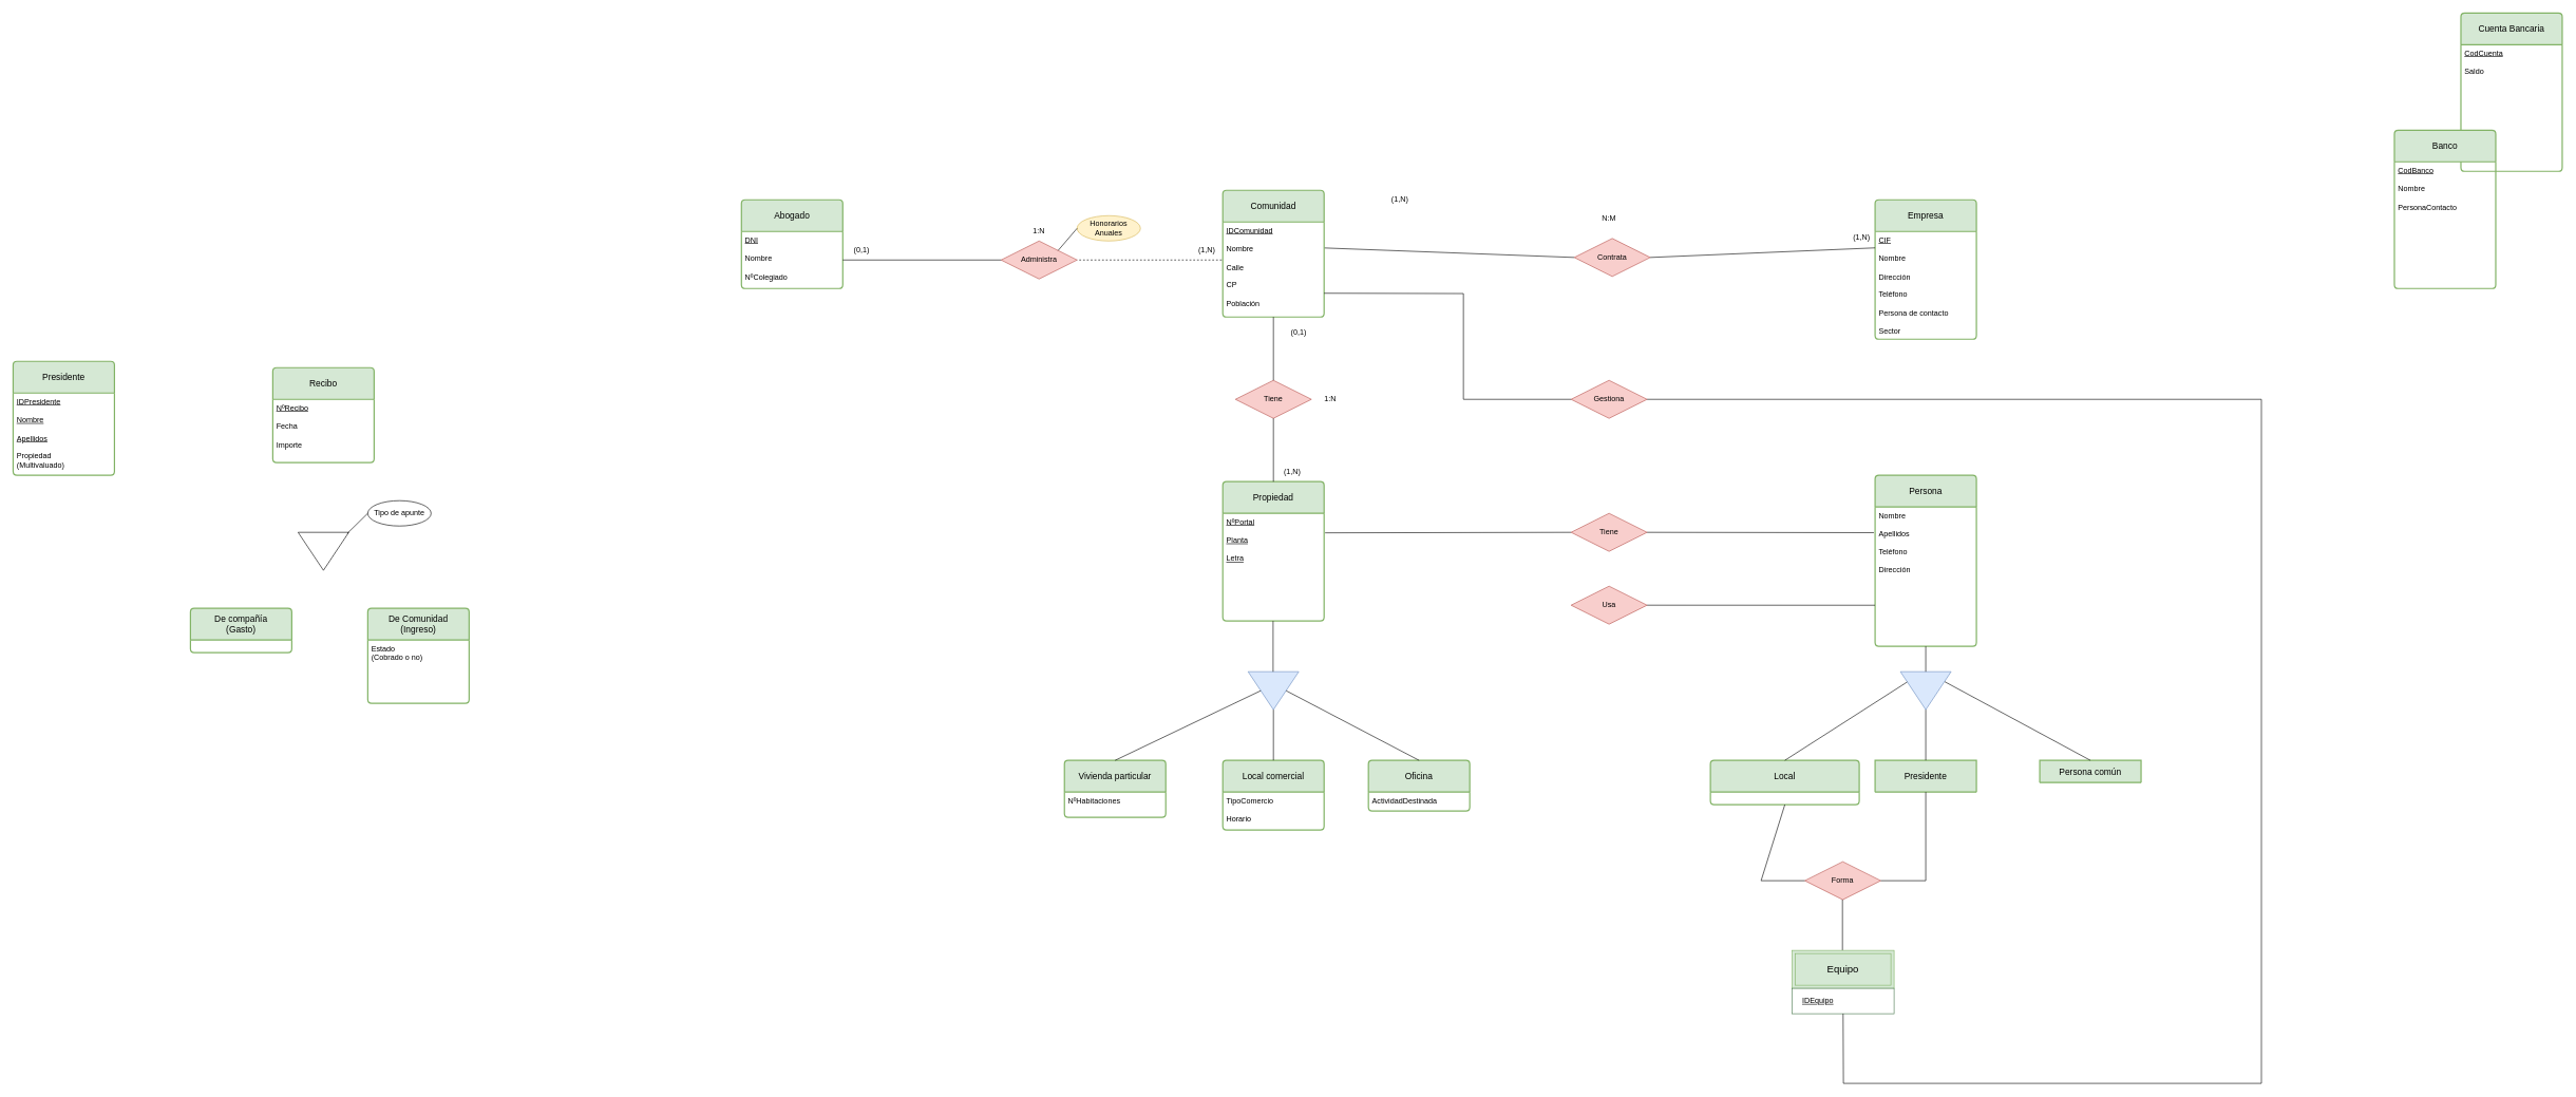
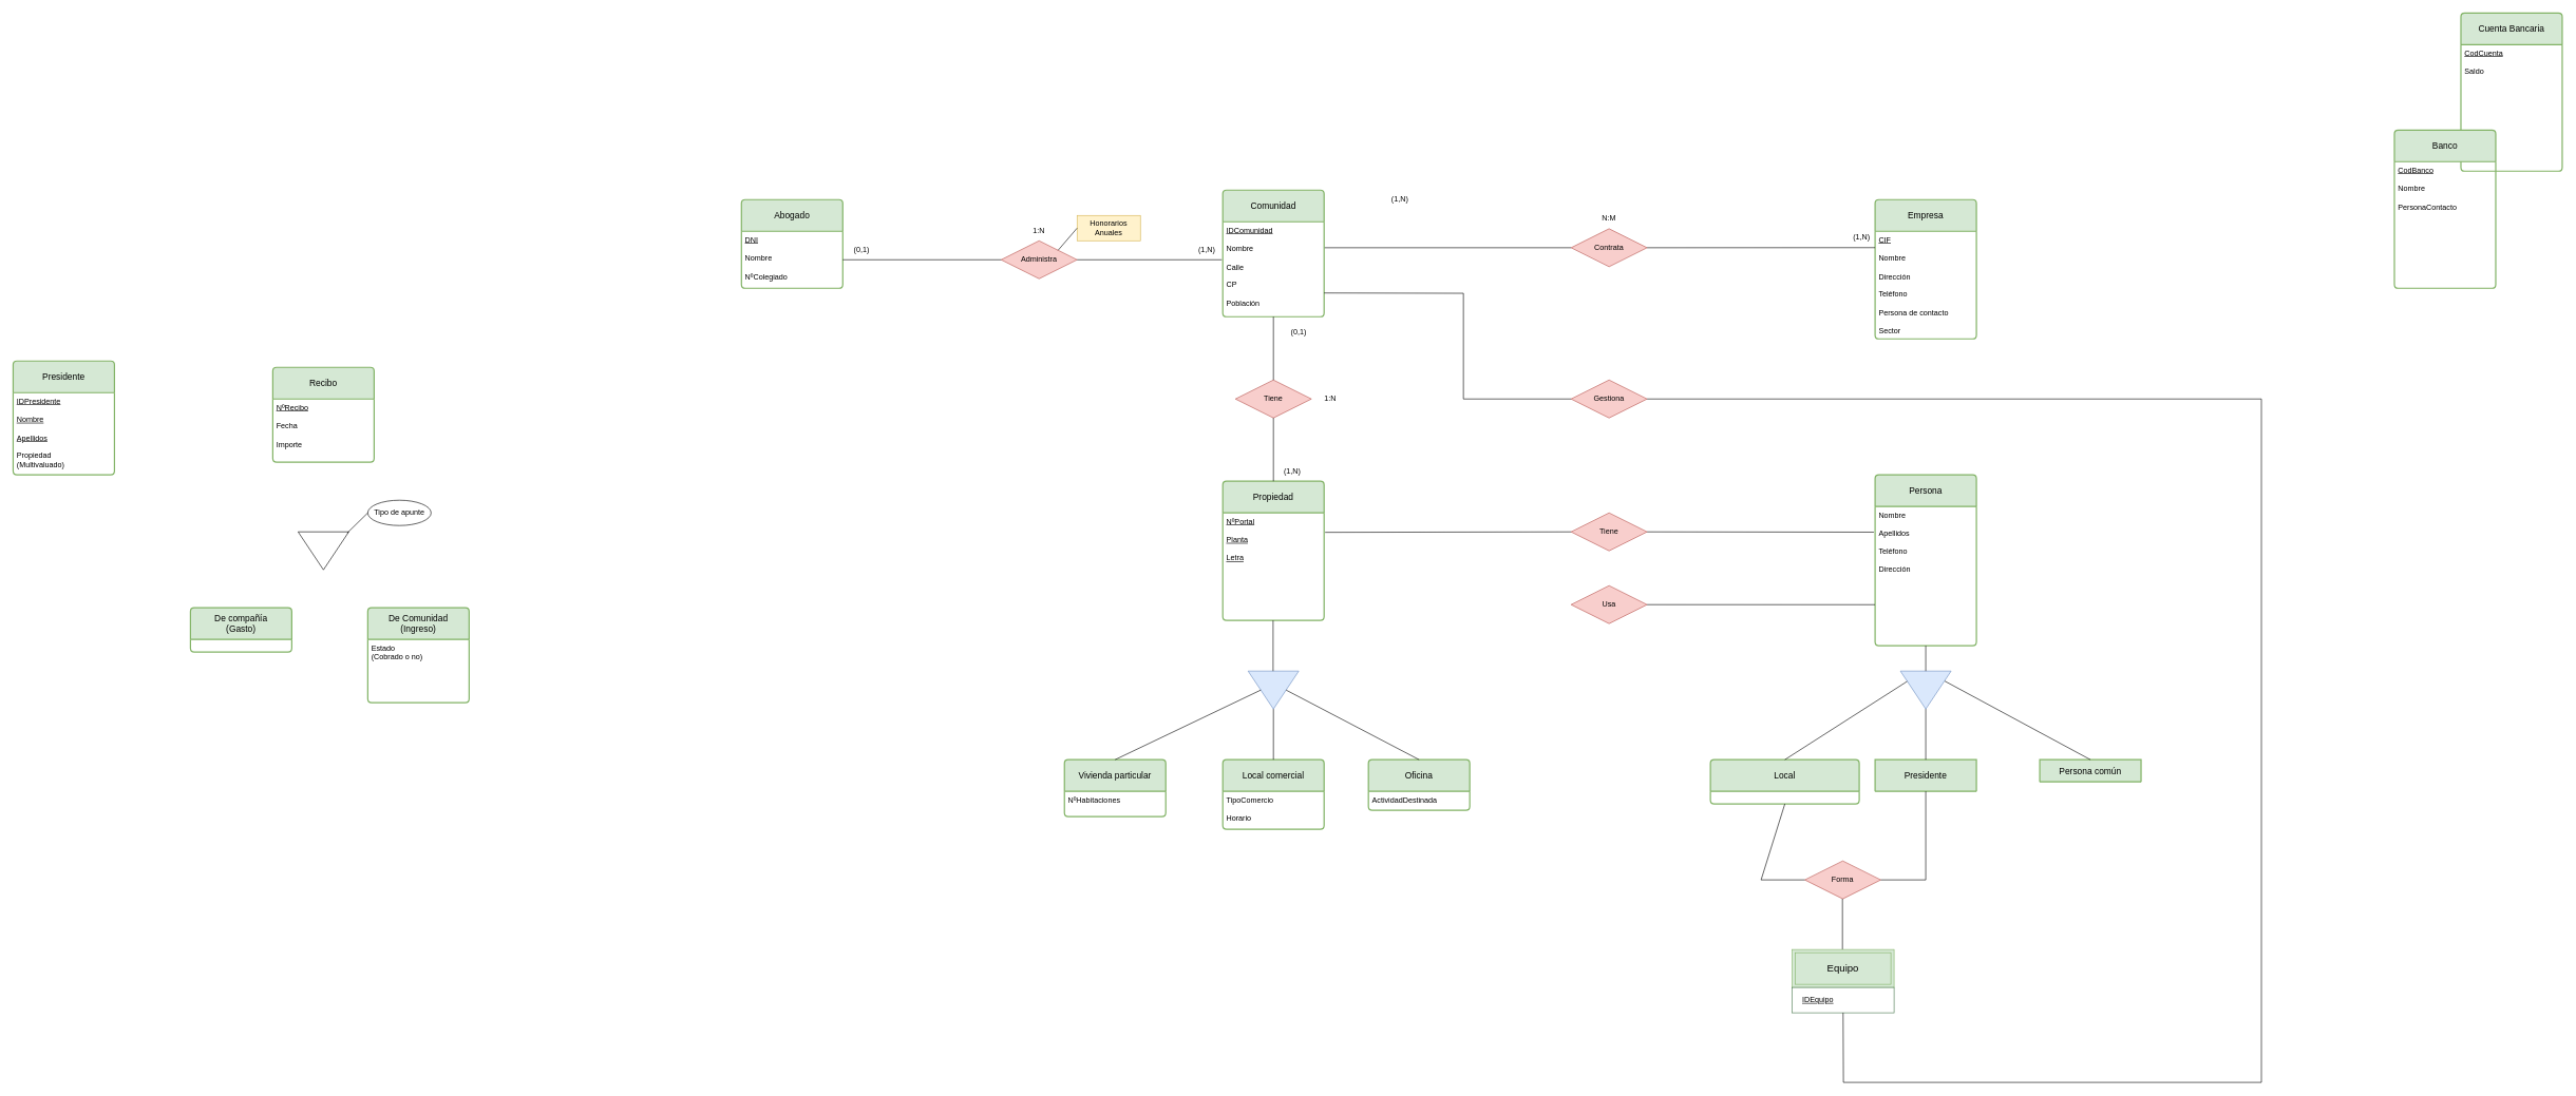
- <mxCell id="36" value="Honorarios Anuales" style="ellipse;whiteSpace=wrap;html=1;align=center;fillColor=#fff2cc;strokeColor=#d6b656;" parent="1" vertex="1"><mxGeometry x="1700" y="340" width="100" height="40" as="geometry" /></mxCell>
+ <mxCell id="36" value="Honorarios Anuales" style="whiteSpace=wrap;html=1;align=center;fillColor=#fff2cc;strokeColor=#d6b656;rounded=0;" parent="1" vertex="1"><mxGeometry x="1700" y="340" width="100" height="40" as="geometry" /></mxCell>
- <mxCell id="39" value="Contrata" style="shape=rhombus;perimeter=rhombusPerimeter;whiteSpace=wrap;html=1;align=center;fillColor=#f8cecc;strokeColor=#b85450;" parent="1" vertex="1"><mxGeometry x="2485" y="376" width="120" height="60" as="geometry" /></mxCell>
+ <mxCell id="39" value="Contrata" style="shape=rhombus;perimeter=rhombusPerimeter;whiteSpace=wrap;html=1;align=center;fillColor=#f8cecc;strokeColor=#b85450;" parent="1" vertex="1"><mxGeometry x="2480" y="361" width="120" height="60" as="geometry" /></mxCell>
- <mxCell id="35" value="" style="endArrow=none;html=1;rounded=0;entryX=1;entryY=0.5;entryDx=0;entryDy=0;exitX=-0.01;exitY=0.4;exitDx=0;exitDy=0;exitPerimeter=0;dashed=1;" parent="1" source="5" target="33" edge="1"><mxGeometry width="50" height="50" relative="1" as="geometry"><mxPoint x="1750" y="460" as="sourcePoint" /><mxPoint x="1690" y="424.5" as="targetPoint" /></mxGeometry></mxCell>
+ <mxCell id="35" value="" style="endArrow=none;html=1;rounded=0;entryX=1;entryY=0.5;entryDx=0;entryDy=0;exitX=-0.01;exitY=0.4;exitDx=0;exitDy=0;exitPerimeter=0;" parent="1" source="5" target="33" edge="1"><mxGeometry width="50" height="50" relative="1" as="geometry"><mxPoint x="1750" y="460" as="sourcePoint" /><mxPoint x="1690" y="424.5" as="targetPoint" /></mxGeometry></mxCell>
